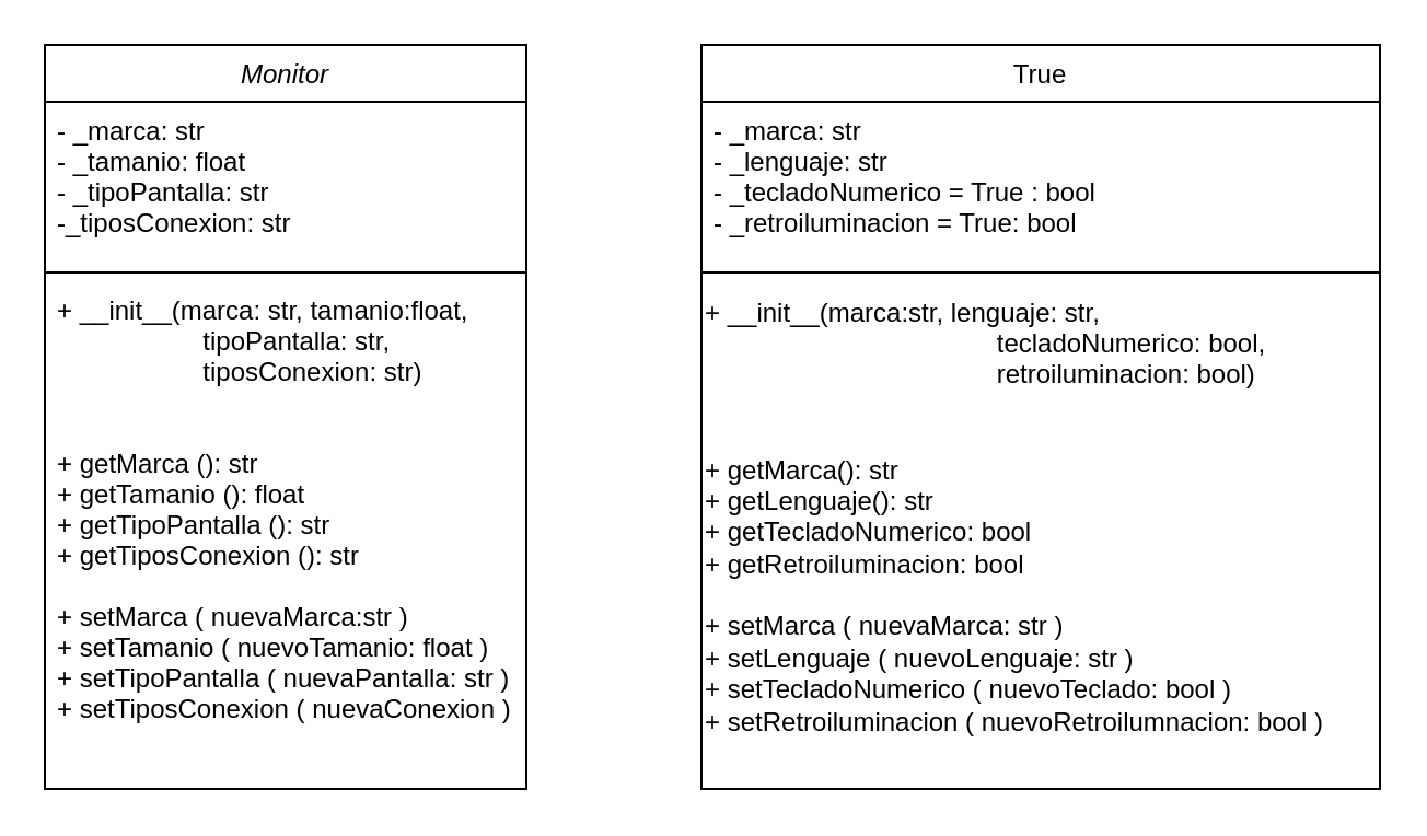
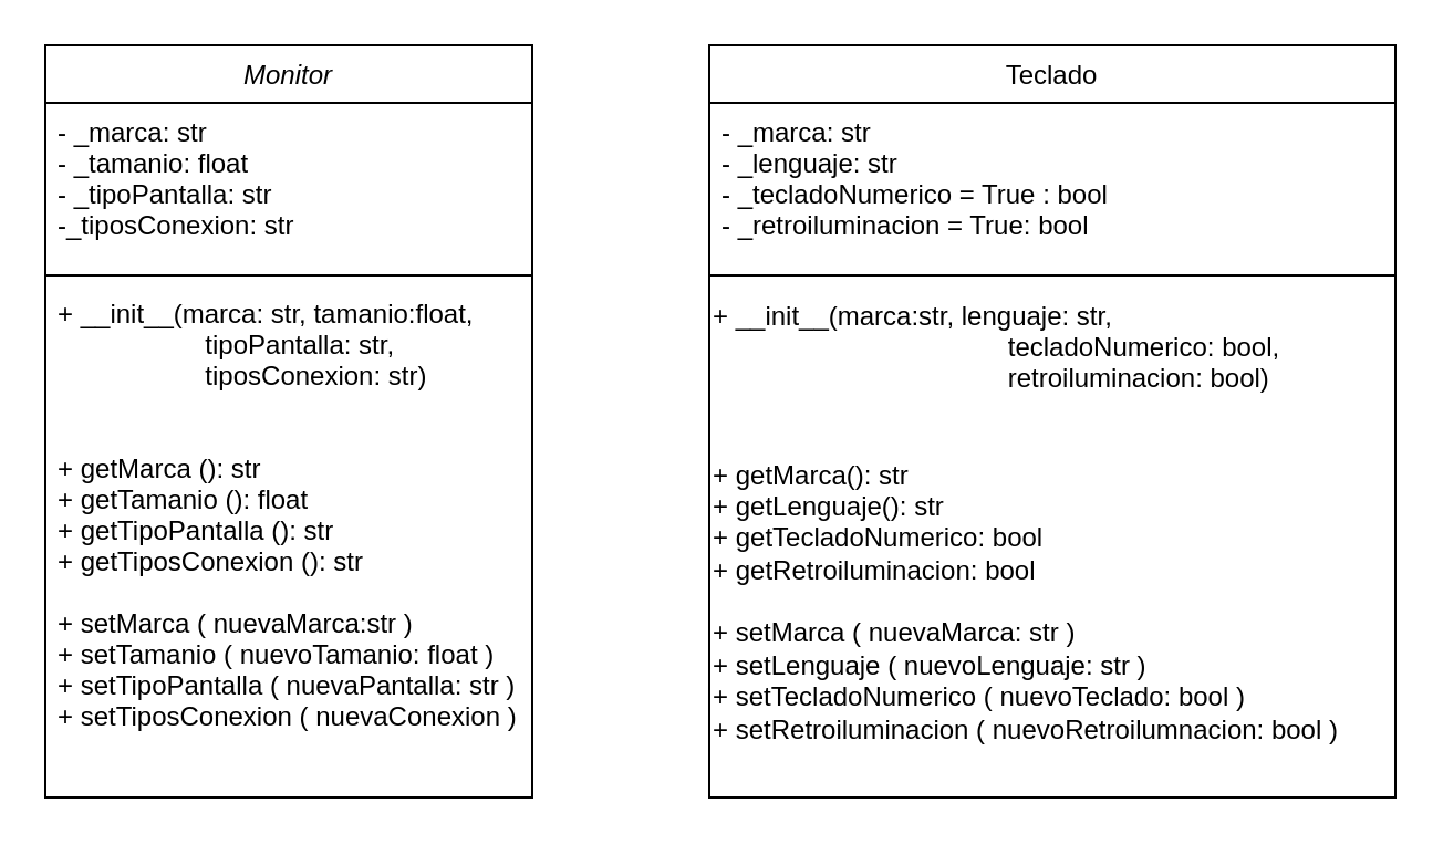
- <mxCell id="6" value="True" style="swimlane;fontStyle=0;align=center;verticalAlign=top;childLayout=stackLayout;horizontal=1;startSize=26;horizontalStack=0;resizeParent=1;resizeLast=0;collapsible=1;marginBottom=0;rounded=0;shadow=0;strokeWidth=1;" parent="1" vertex="1"><mxGeometry x="320" y="20" width="310" height="340" as="geometry"><mxRectangle x="550" y="140" width="160" height="26" as="alternateBounds" /></mxGeometry></mxCell>
+ <mxCell id="6" value="Teclado" style="swimlane;fontStyle=0;align=center;verticalAlign=top;childLayout=stackLayout;horizontal=1;startSize=26;horizontalStack=0;resizeParent=1;resizeLast=0;collapsible=1;marginBottom=0;rounded=0;shadow=0;strokeWidth=1;" parent="1" vertex="1"><mxGeometry x="320" y="20" width="310" height="340" as="geometry"><mxRectangle x="550" y="140" width="160" height="26" as="alternateBounds" /></mxGeometry></mxCell>
